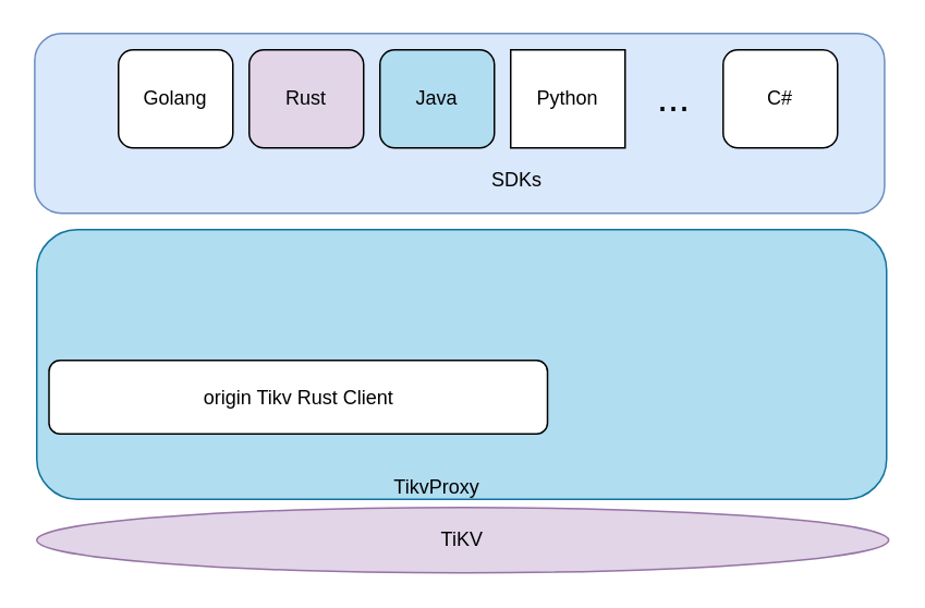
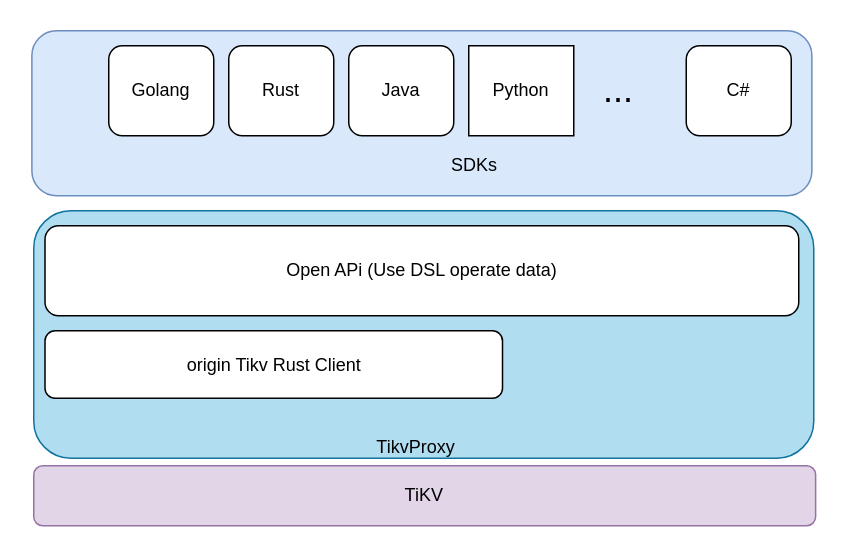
- <mxCell id="11" value="Rust" style="rounded=1;whiteSpace=wrap;html=1;fillColor=#e1d5e7;" vertex="1" parent="1"><mxGeometry x="152" y="30" width="70" height="60" as="geometry" /></mxCell>
+ <mxCell id="11" value="Rust" style="rounded=1;whiteSpace=wrap;html=1;" vertex="1" parent="1"><mxGeometry x="152" y="30" width="70" height="60" as="geometry" /></mxCell>
- <mxCell id="12" value="Java" style="rounded=1;whiteSpace=wrap;html=1;fillColor=#b1ddf0;" vertex="1" parent="1"><mxGeometry x="232" y="30" width="70" height="60" as="geometry" /></mxCell>
+ <mxCell id="12" value="Java" style="rounded=1;whiteSpace=wrap;html=1;" vertex="1" parent="1"><mxGeometry x="232" y="30" width="70" height="60" as="geometry" /></mxCell>
- <mxCell id="15" value="C#" style="rounded=1;whiteSpace=wrap;html=1;" vertex="1" parent="1"><mxGeometry x="442" y="30" width="70" height="60" as="geometry" /></mxCell>
+ <mxCell id="15" value="C#" style="rounded=1;whiteSpace=wrap;html=1;" vertex="1" parent="1"><mxGeometry x="457" y="30" width="70" height="60" as="geometry" /></mxCell>
+ <mxCell id="6" value="Open APi (Use DSL operate data)" style="rounded=1;whiteSpace=wrap;html=1;" vertex="1" parent="1"><mxGeometry x="29.51" y="150" width="502.49" height="60" as="geometry" /></mxCell>
- <mxCell id="4" value="&lt;br&gt;TikvProxy" style="text;html=1;strokeColor=none;fillColor=none;align=center;verticalAlign=middle;whiteSpace=wrap;rounded=0;" vertex="1" parent="1"><mxGeometry x="247.01" y="280" width="40" height="20" as="geometry" /></mxCell>
+ <mxCell id="4" value="&lt;br&gt;TikvProxy" style="text;html=1;strokeColor=none;fillColor=none;align=center;verticalAlign=middle;whiteSpace=wrap;rounded=0;" vertex="1" parent="1"><mxGeometry x="257.01" y="280" width="40" height="20" as="geometry" /></mxCell>
- <mxCell id="2" value="TiKV" style="ellipse;whiteSpace=wrap;html=1;fillColor=#e1d5e7;strokeColor=#9673a6;" parent="1" vertex="1"><mxGeometry x="22.01" y="310" width="521.24" height="40" as="geometry" /></mxCell>
+ <mxCell id="2" value="TiKV" style="rounded=1;whiteSpace=wrap;html=1;fillColor=#e1d5e7;strokeColor=#9673a6;" parent="1" vertex="1"><mxGeometry x="22.01" y="310" width="521.24" height="40" as="geometry" /></mxCell>
